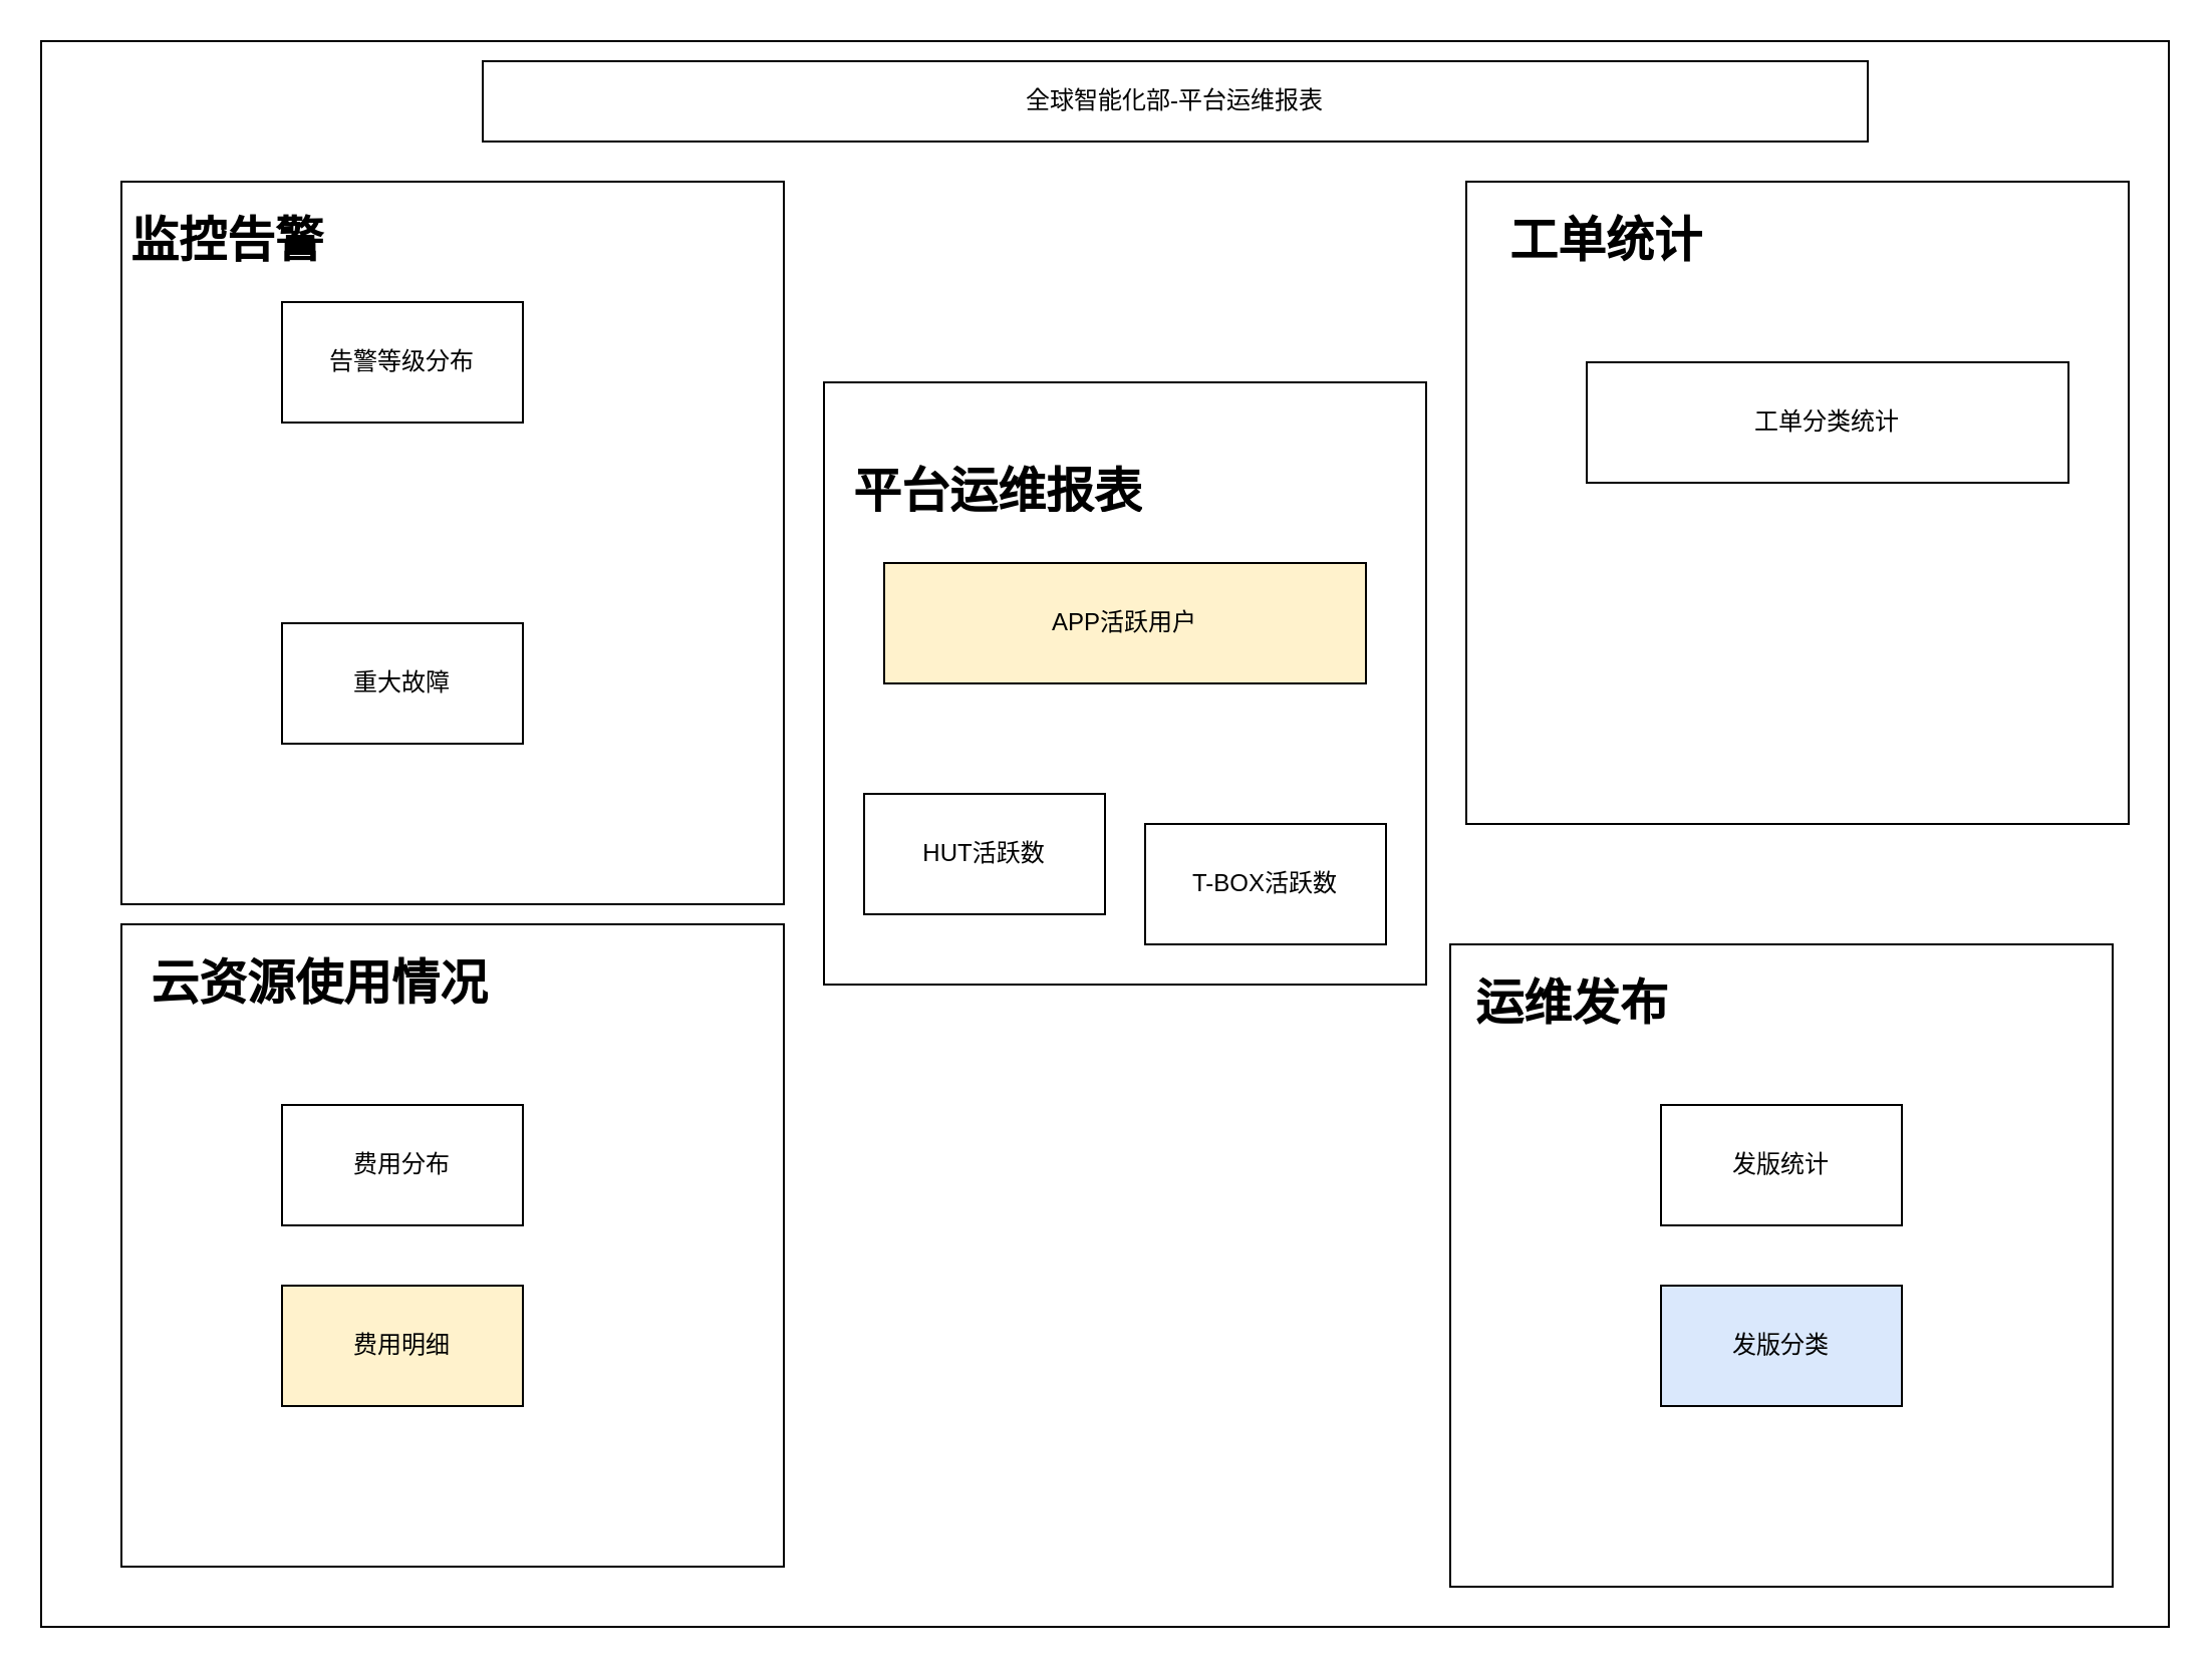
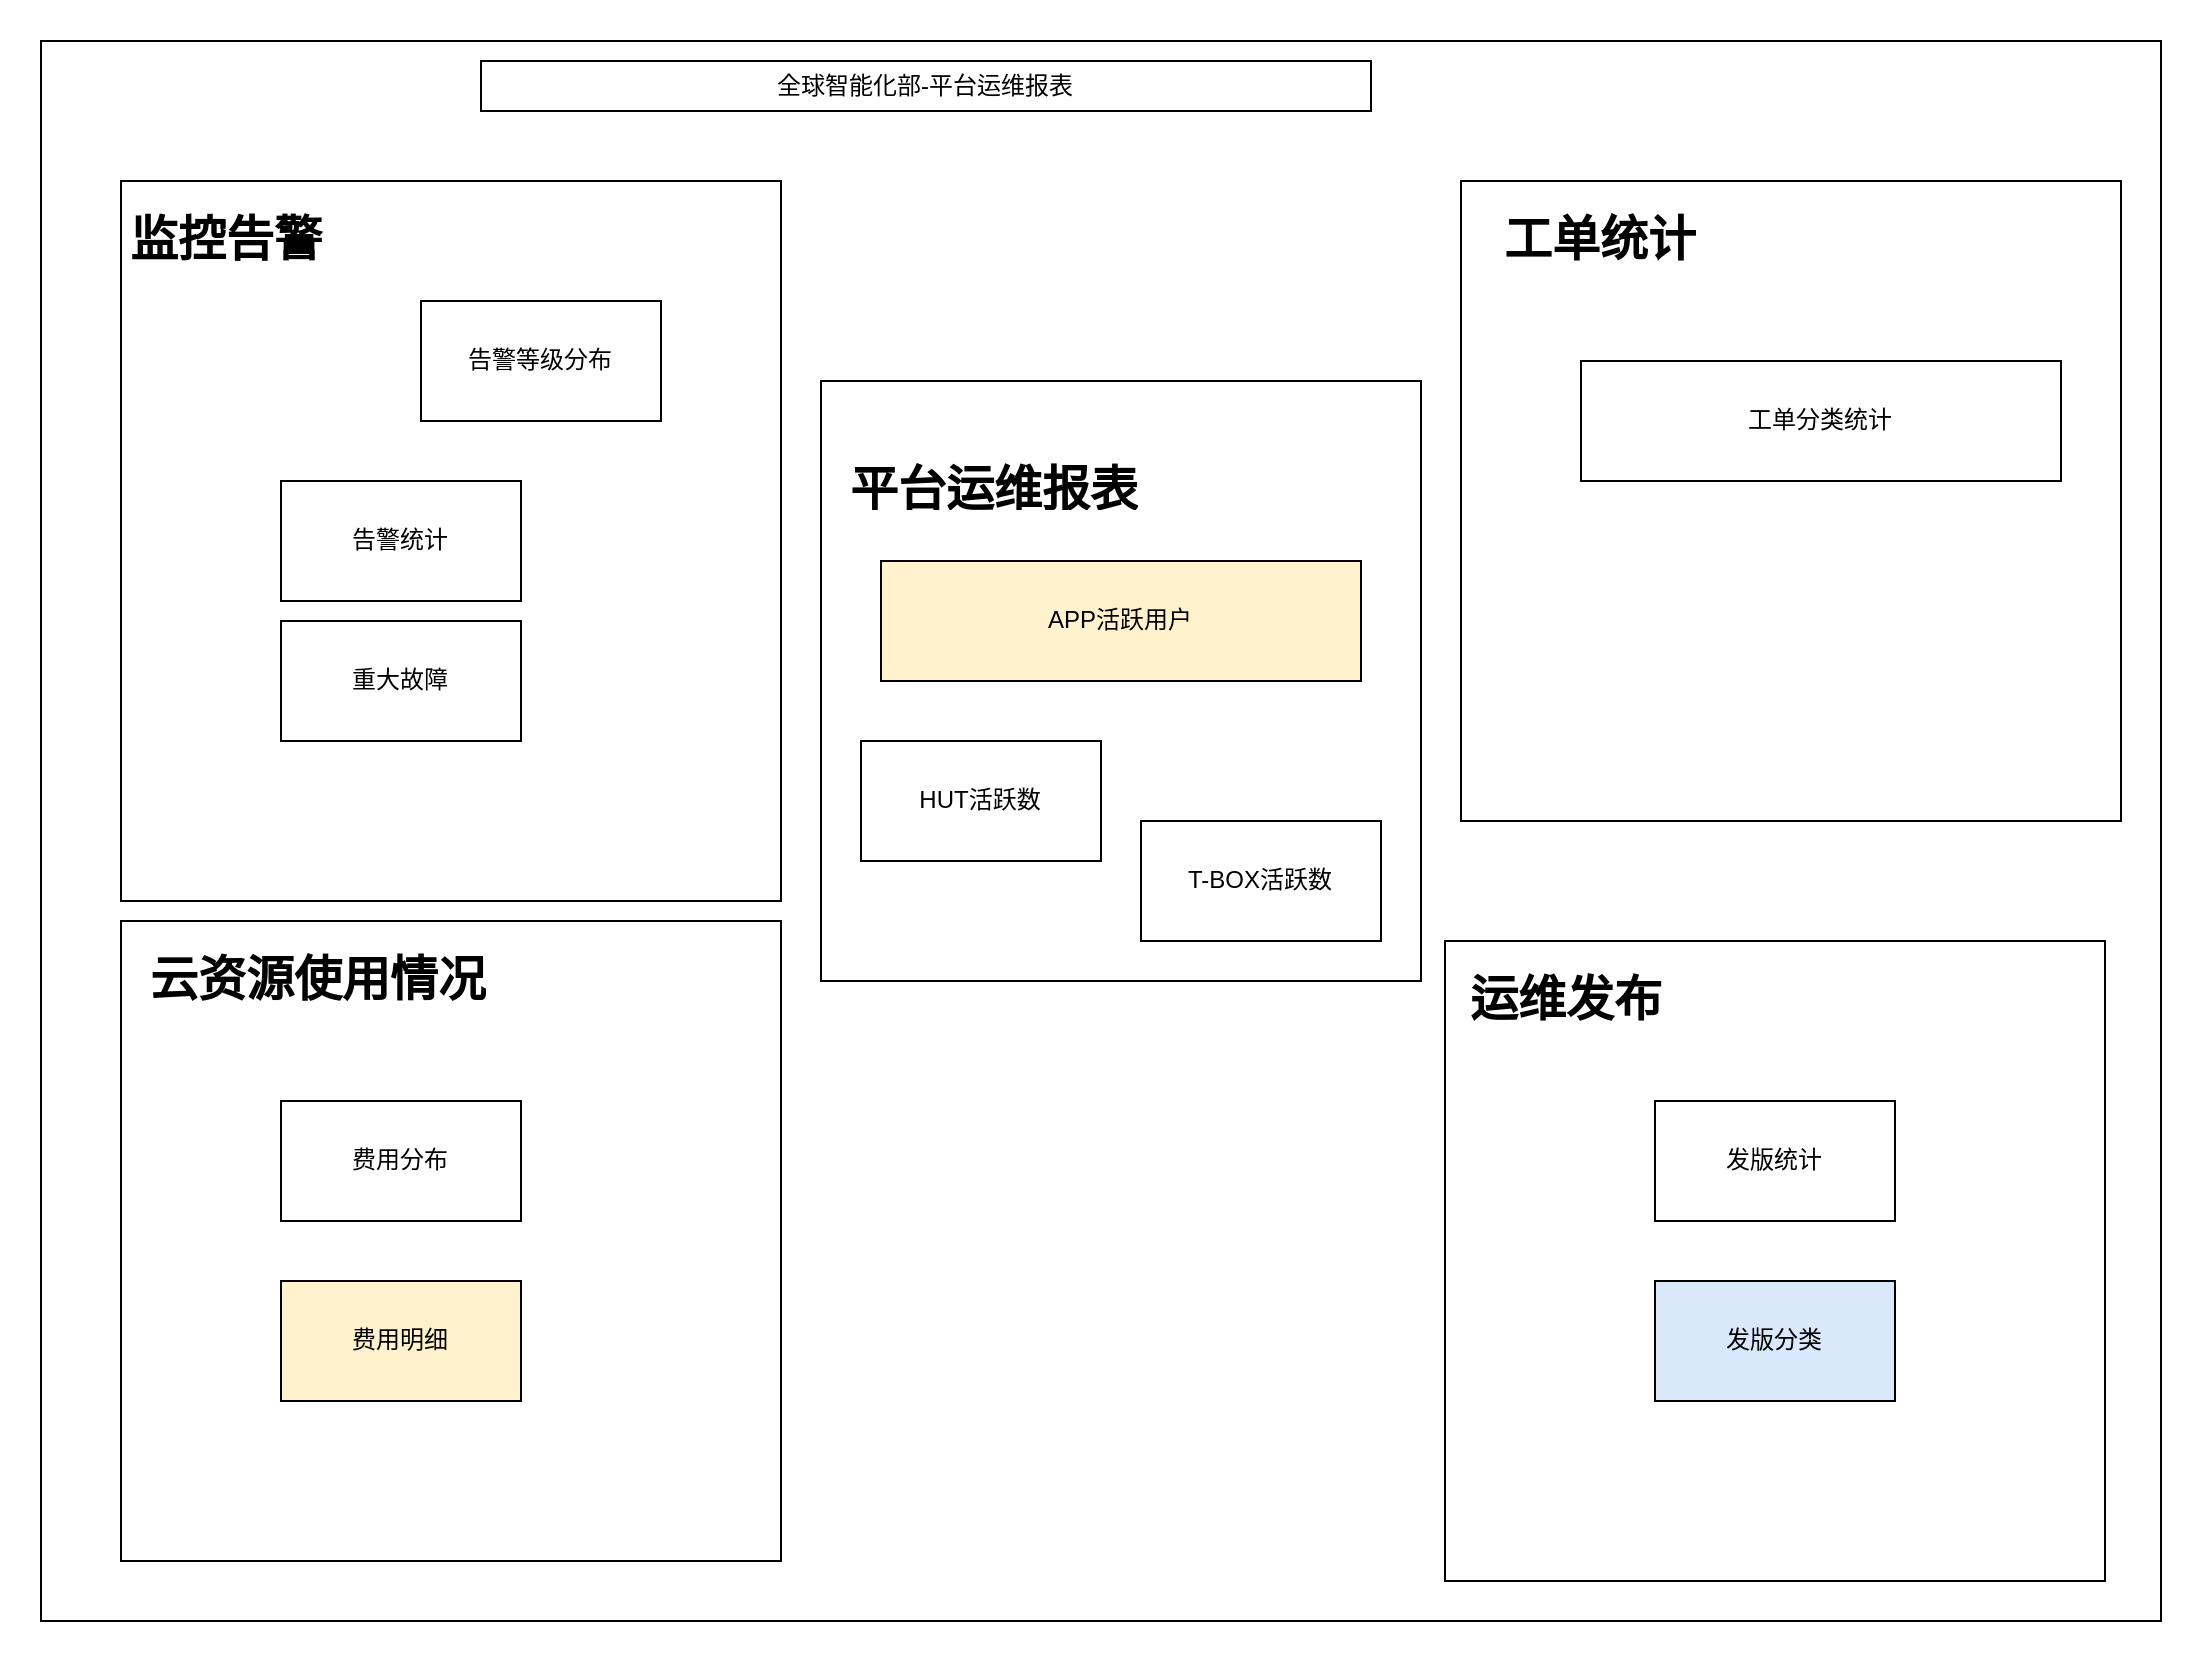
- <mxCell id="4" value="全球智能化部-平台运维报表" style="rounded=0;whiteSpace=wrap;html=1;" parent="1" vertex="1"><mxGeometry x="240" y="30" width="690" height="40" as="geometry" /></mxCell>
+ <mxCell id="4" value="全球智能化部-平台运维报表" style="rounded=0;whiteSpace=wrap;html=1;" parent="1" vertex="1"><mxGeometry x="240" y="30" width="445" height="25" as="geometry" /></mxCell>
- <mxCell id="19" value="告警等级分布" style="rounded=0;whiteSpace=wrap;html=1;" parent="1" vertex="1"><mxGeometry x="140" y="150" width="120" height="60" as="geometry" /></mxCell>
+ <mxCell id="19" value="告警等级分布" style="rounded=0;whiteSpace=wrap;html=1;" parent="1" vertex="1"><mxGeometry x="210" y="150" width="120" height="60" as="geometry" /></mxCell>
+ <mxCell id="20" value="告警统计" style="rounded=0;whiteSpace=wrap;html=1;" parent="1" vertex="1"><mxGeometry x="140" y="240" width="120" height="60" as="geometry" /></mxCell>
- <mxCell id="8" value="HUT活跃数" style="rounded=0;whiteSpace=wrap;html=1;" parent="1" vertex="1"><mxGeometry x="430" y="395" width="120" height="60" as="geometry" /></mxCell>
+ <mxCell id="8" value="HUT活跃数" style="rounded=0;whiteSpace=wrap;html=1;" parent="1" vertex="1"><mxGeometry x="430" y="370" width="120" height="60" as="geometry" /></mxCell>
